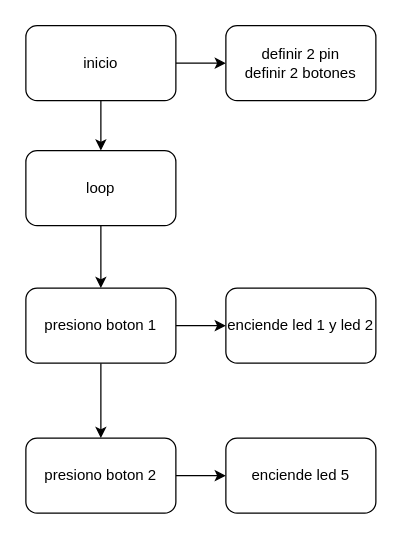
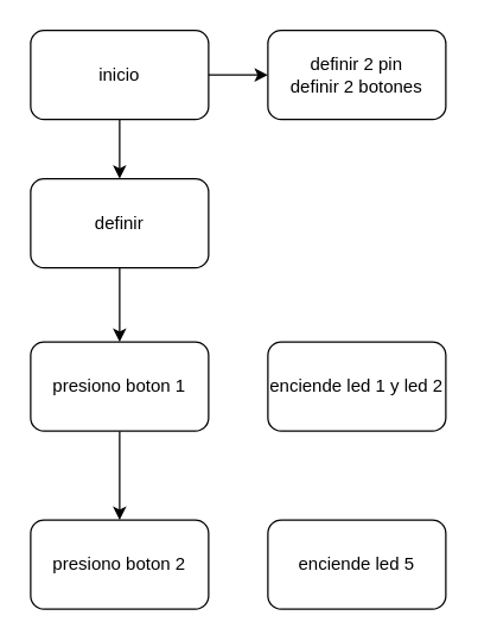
- <mxCell id="7" value="loop" style="rounded=1;whiteSpace=wrap;html=1;" vertex="1" parent="1"><mxGeometry x="20" y="120" width="120" height="60" as="geometry" /></mxCell>
+ <mxCell id="7" value="definir" style="rounded=1;whiteSpace=wrap;html=1;" vertex="1" parent="1"><mxGeometry x="20" y="120" width="120" height="60" as="geometry" /></mxCell>
- <mxCell id="8" style="edgeStyle=orthogonalEdgeStyle;rounded=0;orthogonalLoop=1;jettySize=auto;html=1;entryX=0;entryY=0.5;entryDx=0;entryDy=0;" edge="1" parent="1" source="10" target="11"><mxGeometry relative="1" as="geometry" /></mxCell>
- <mxCell id="12" style="edgeStyle=orthogonalEdgeStyle;rounded=0;orthogonalLoop=1;jettySize=auto;html=1;entryX=0;entryY=0.5;entryDx=0;entryDy=0;" edge="1" parent="1" source="13" target="14"><mxGeometry relative="1" as="geometry" /></mxCell>
